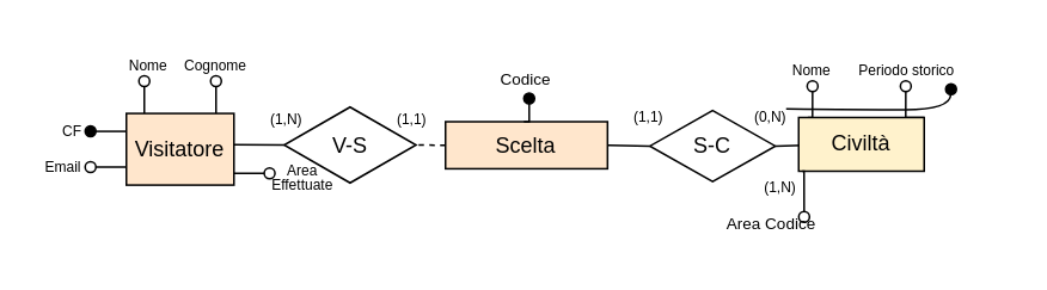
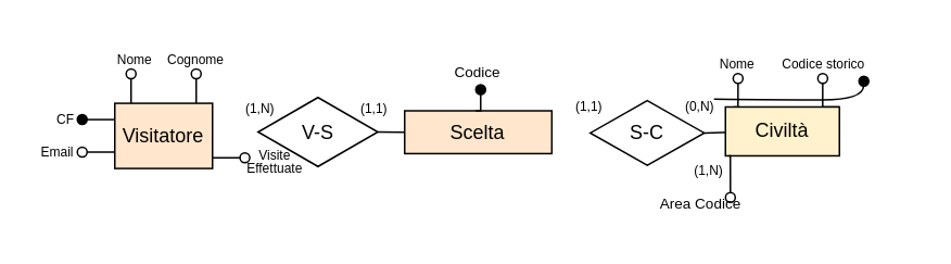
- <mxCell id="19" value="&lt;font style=&quot;font-size: 8px;&quot;&gt;Periodo storico&lt;/font&gt;" style="text;html=1;align=center;verticalAlign=middle;whiteSpace=wrap;rounded=0;" parent="1" vertex="1"><mxGeometry x="470.11" y="23.03" width="71" height="29" as="geometry" /></mxCell>
+ <mxCell id="19" value="&lt;font style=&quot;font-size: 8px;&quot;&gt;Codice storico&lt;/font&gt;" style="text;html=1;align=center;verticalAlign=middle;whiteSpace=wrap;rounded=0;" parent="1" vertex="1"><mxGeometry x="470.11" y="23.03" width="71" height="29" as="geometry" /></mxCell>
- <mxCell id="4" value="" style="endArrow=none;html=1;rounded=0;exitX=0;exitY=0.5;exitDx=0;exitDy=0;entryX=1.001;entryY=0.437;entryDx=0;entryDy=0;entryPerimeter=0;" parent="1" source="5" target="16" edge="1"><mxGeometry width="50" height="50" relative="1" as="geometry"><mxPoint x="408.19" y="80.5" as="sourcePoint" /><mxPoint x="140" y="81" as="targetPoint" /></mxGeometry></mxCell>
- <mxCell id="6" value="" style="endArrow=none;html=1;rounded=0;entryX=1;entryY=0.5;entryDx=0;entryDy=0;exitX=0;exitY=0.5;exitDx=0;exitDy=0;dashed=1;" parent="1" source="8" target="5" edge="1"><mxGeometry width="50" height="50" relative="1" as="geometry"><mxPoint x="408.19" y="80.5" as="sourcePoint" /><mxPoint x="140" y="80.5" as="targetPoint" /></mxGeometry></mxCell>
+ <mxCell id="6" value="" style="endArrow=none;html=1;rounded=0;entryX=1;entryY=0.5;entryDx=0;entryDy=0;exitX=0;exitY=0.5;exitDx=0;exitDy=0;" parent="1" source="8" target="5" edge="1"><mxGeometry width="50" height="50" relative="1" as="geometry"><mxPoint x="408.19" y="80.5" as="sourcePoint" /><mxPoint x="140" y="80.5" as="targetPoint" /></mxGeometry></mxCell>
- <mxCell id="7" value="" style="endArrow=none;html=1;rounded=0;entryX=1;entryY=0.5;entryDx=0;entryDy=0;exitX=0;exitY=0.5;exitDx=0;exitDy=0;" parent="1" source="10" target="8" edge="1"><mxGeometry width="50" height="50" relative="1" as="geometry"><mxPoint x="408.19" y="80.5" as="sourcePoint" /><mxPoint x="224" y="80.24" as="targetPoint" /></mxGeometry></mxCell>
- <mxCell id="28" value="&lt;font style=&quot;font-size: 8px;&quot;&gt;Area&lt;/font&gt;&lt;div style=&quot;line-height: 30%;&quot;&gt;&lt;font style=&quot;font-size: 8px;&quot;&gt;E&lt;/font&gt;&lt;span style=&quot;font-size: 8px; background-color: initial;&quot;&gt;ffettuate&lt;/span&gt;&lt;/div&gt;" style="text;html=1;align=center;verticalAlign=middle;whiteSpace=wrap;rounded=1;strokeColor=none;" parent="1" vertex="1"><mxGeometry x="150" y="85.89" width="37" height="21" as="geometry" /></mxCell>
+ <mxCell id="28" value="&lt;font style=&quot;font-size: 8px;&quot;&gt;Visite&lt;/font&gt;&lt;div style=&quot;line-height: 30%;&quot;&gt;&lt;font style=&quot;font-size: 8px;&quot;&gt;E&lt;/font&gt;&lt;span style=&quot;font-size: 8px; background-color: initial;&quot;&gt;ffettuate&lt;/span&gt;&lt;/div&gt;" style="text;html=1;align=center;verticalAlign=middle;whiteSpace=wrap;rounded=1;strokeColor=none;" parent="1" vertex="1"><mxGeometry x="150" y="85.89" width="37" height="21" as="geometry" /></mxCell>
